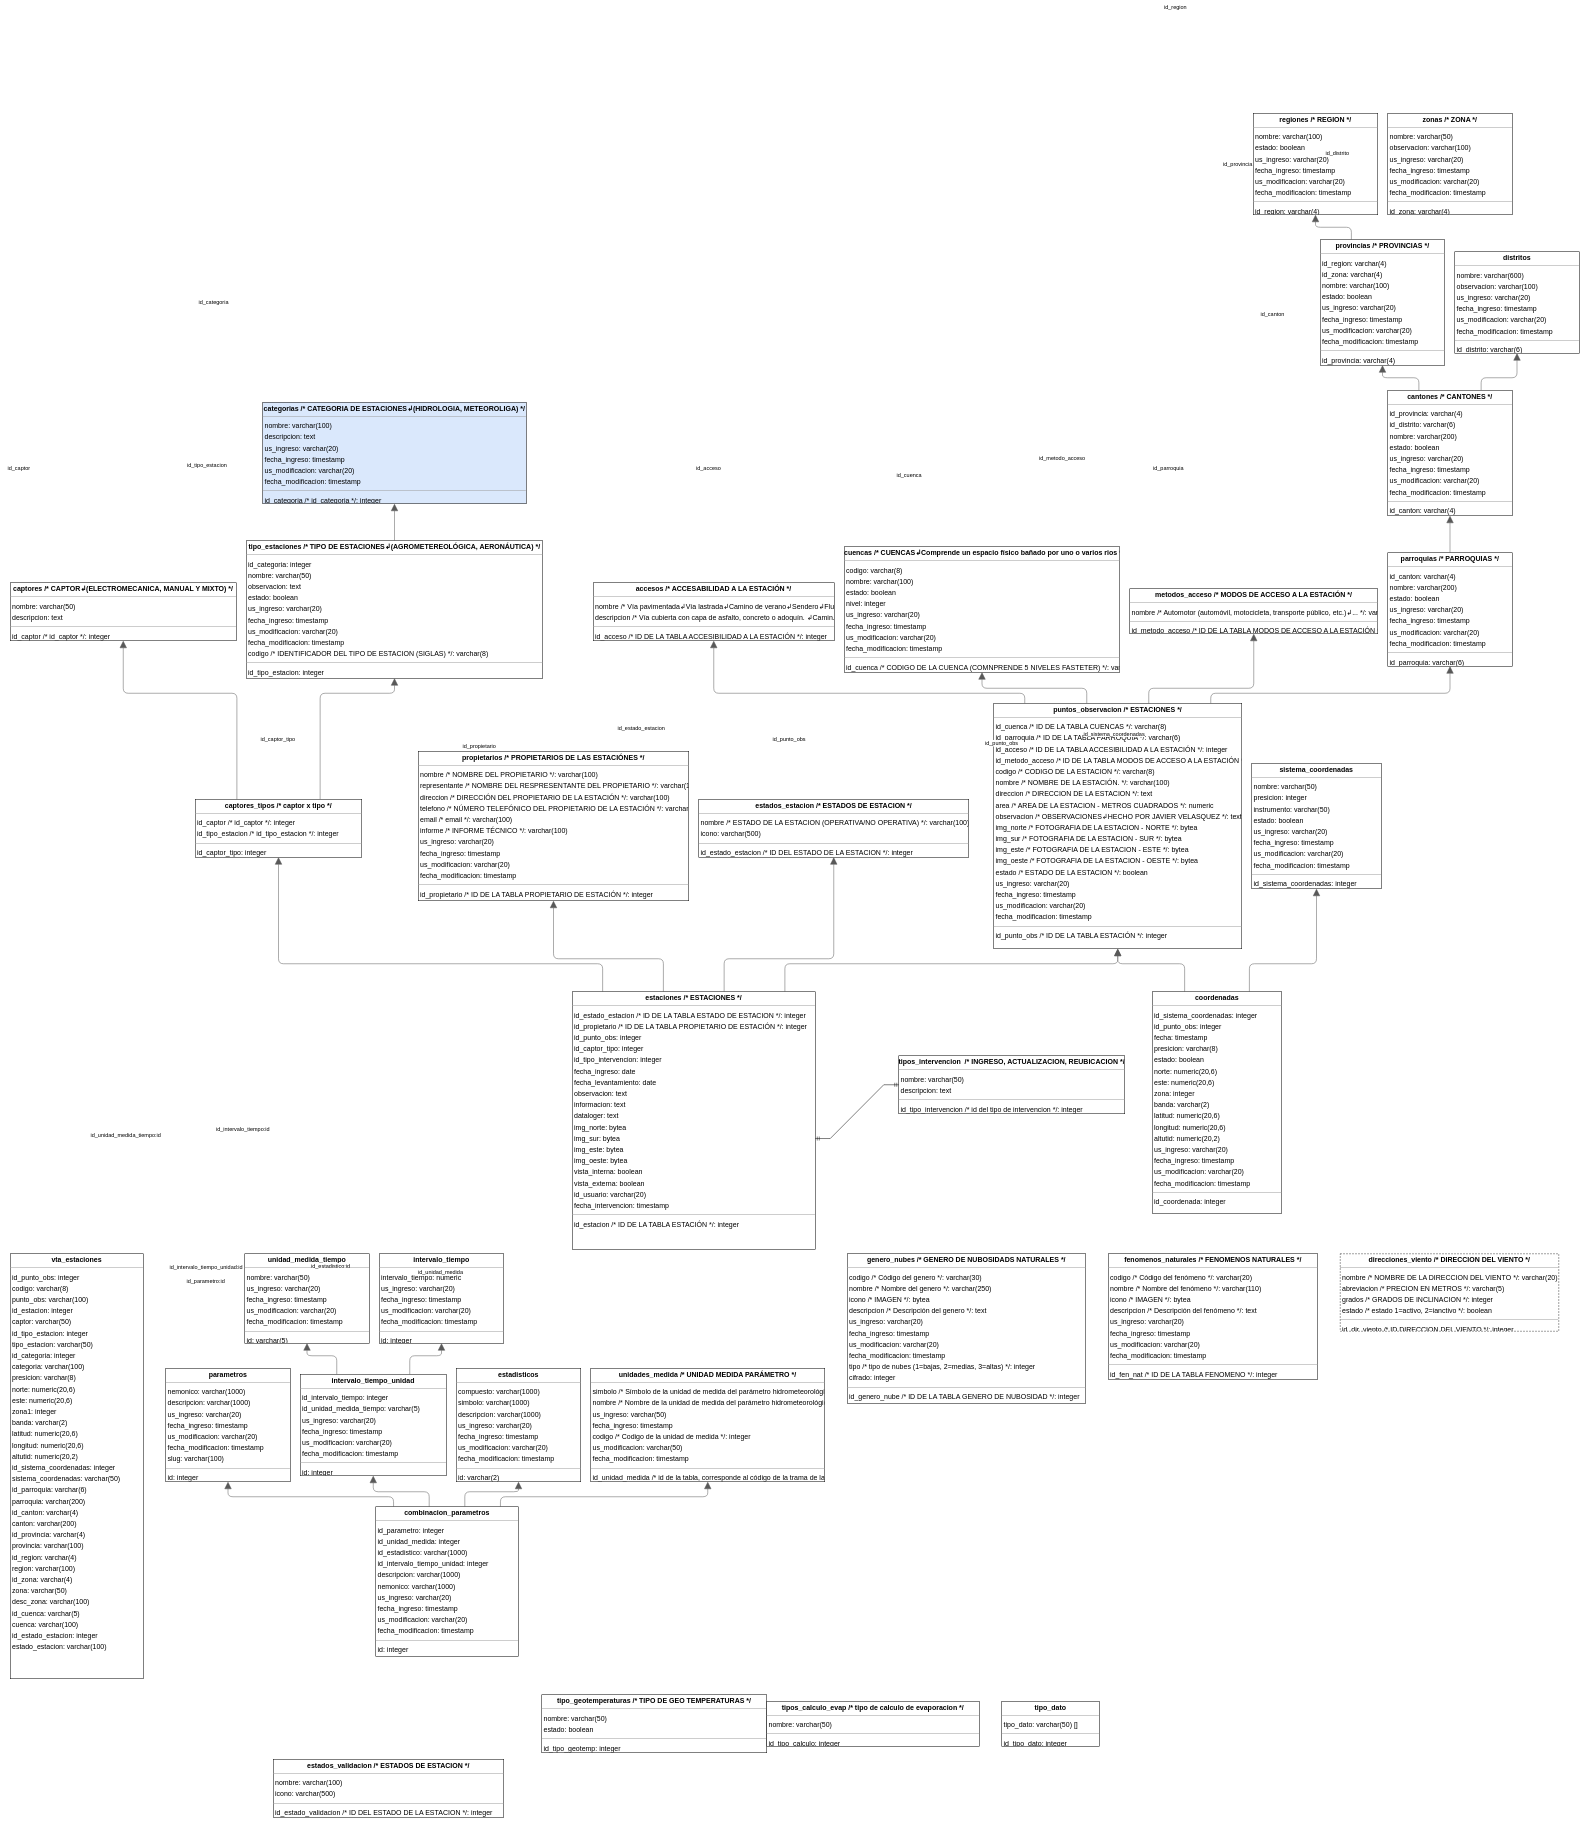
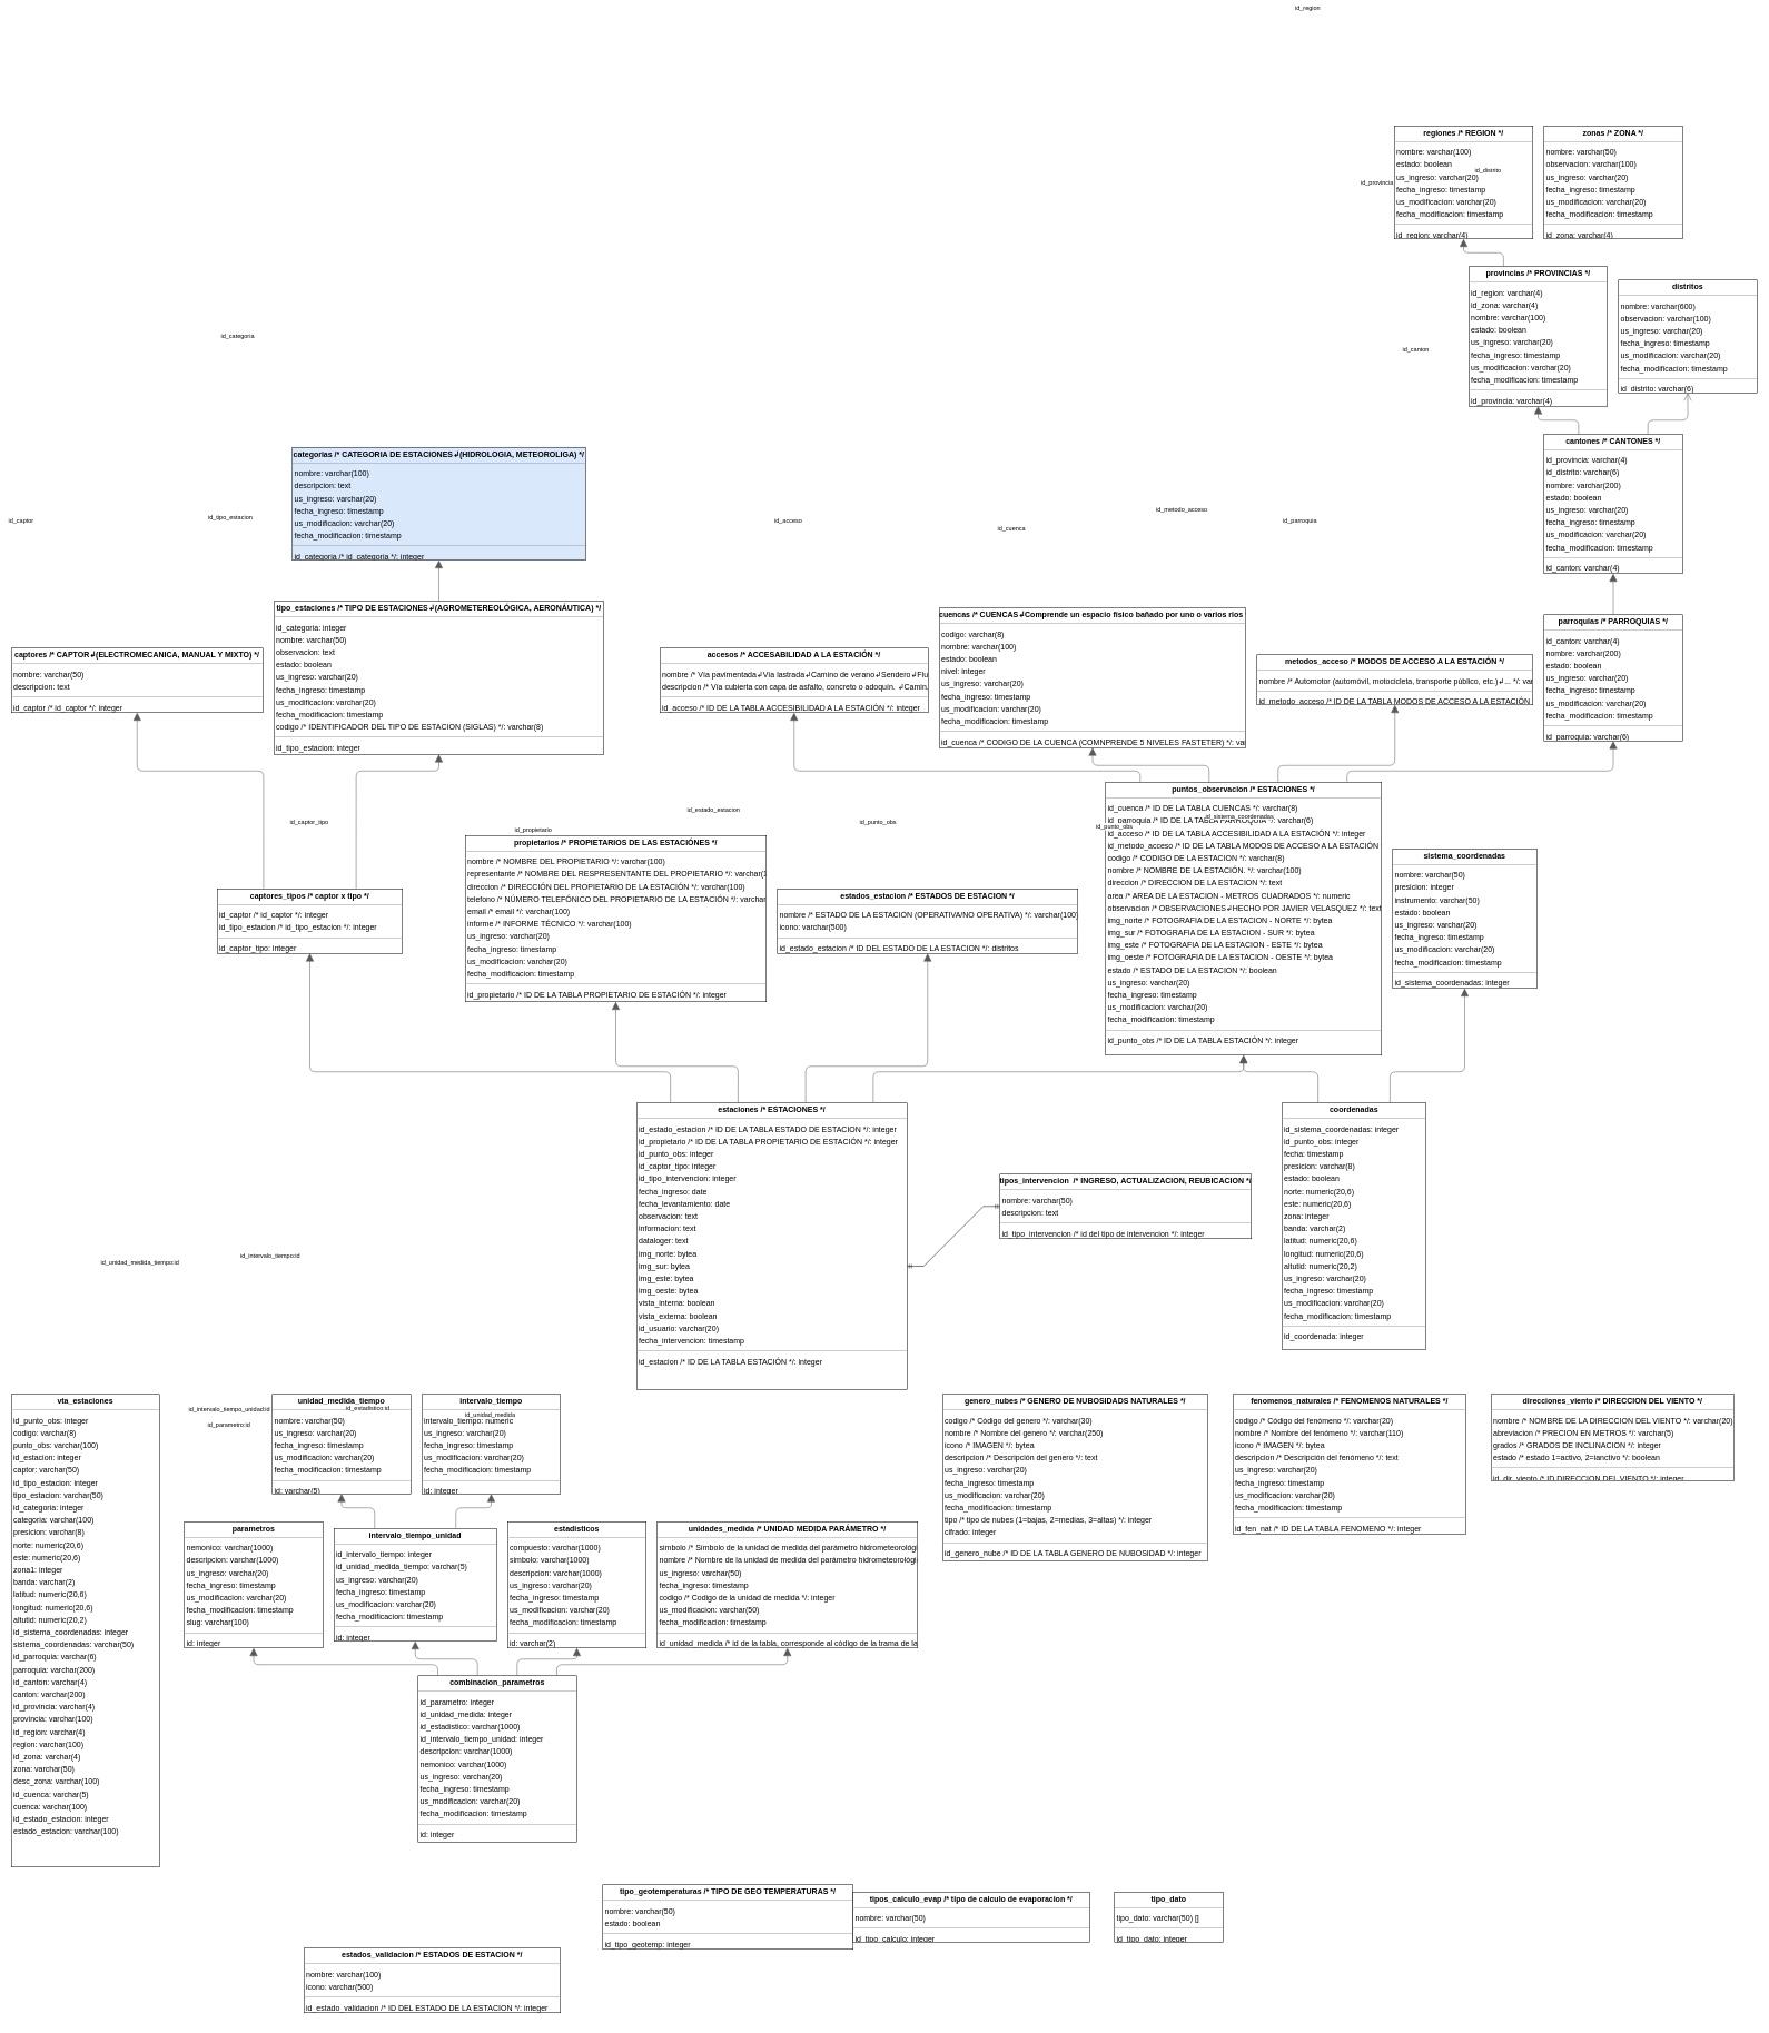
- <mxCell id="36" value="" style="html=1;rounded=1;edgeStyle=orthogonalEdgeStyle;dashed=0;startArrow=none;endArrow=block;endSize=12;strokeColor=#595959;exitX=0.750;exitY=0.000;exitDx=0;exitDy=0;entryX=0.500;entryY=1.000;entryDx=0;entryDy=0;" parent="1" source="3" target="11" edge="1"><mxGeometry width="50" height="50" relative="1" as="geometry"><Array as="points"><mxPoint x="2961" y="549" /><mxPoint x="3034" y="549" /></Array></mxGeometry></mxCell>
+ <mxCell id="36" value="" style="html=1;rounded=1;edgeStyle=orthogonalEdgeStyle;dashed=0;startArrow=none;endArrow=open;endSize=12;strokeColor=#595959;exitX=0.750;exitY=0.000;exitDx=0;exitDy=0;entryX=0.500;entryY=1.000;entryDx=0;entryDy=0;" parent="1" source="3" target="11" edge="1"><mxGeometry width="50" height="50" relative="1" as="geometry"><Array as="points"><mxPoint x="2961" y="549" /><mxPoint x="3034" y="549" /></Array></mxGeometry></mxCell>
- <mxCell id="14" value="&lt;p style=&quot;margin:0px;margin-top:4px;text-align:center;&quot;&gt;&lt;b&gt;estados_estacion  /* ESTADOS DE ESTACION */&lt;/b&gt;&lt;/p&gt;&lt;hr size=&quot;1&quot;/&gt;&lt;p style=&quot;margin:0 0 0 4px;line-height:1.6;&quot;&gt; nombre  /* ESTADO DE LA ESTACION (OPERATIVA/NO OPERATIVA) */: varchar(100)&lt;br/&gt; icono: varchar(500)&lt;/p&gt;&lt;hr size=&quot;1&quot;/&gt;&lt;p style=&quot;margin:0 0 0 4px;line-height:1.6;&quot;&gt; id_estado_estacion  /* ID DEL ESTADO DE LA ESTACION */: integer&lt;/p&gt;" style="verticalAlign=top;align=left;overflow=fill;fontSize=14;fontFamily=Helvetica;html=1;rounded=0;shadow=0;comic=0;labelBackgroundColor=none;strokeWidth=1;" parent="1" vertex="1"><mxGeometry x="1397" y="1392" width="540" height="116" as="geometry" /></mxCell>
+ <mxCell id="14" value="&lt;p style=&quot;margin:0px;margin-top:4px;text-align:center;&quot;&gt;&lt;b&gt;estados_estacion  /* ESTADOS DE ESTACION */&lt;/b&gt;&lt;/p&gt;&lt;hr size=&quot;1&quot;/&gt;&lt;p style=&quot;margin:0 0 0 4px;line-height:1.6;&quot;&gt; nombre  /* ESTADO DE LA ESTACION (OPERATIVA/NO OPERATIVA) */: varchar(100)&lt;br/&gt; icono: varchar(500)&lt;/p&gt;&lt;hr size=&quot;1&quot;/&gt;&lt;p style=&quot;margin:0 0 0 4px;line-height:1.6;&quot;&gt; id_estado_estacion  /* ID DEL ESTADO DE LA ESTACION */: distritos&lt;/p&gt;" style="verticalAlign=top;align=left;overflow=fill;fontSize=14;fontFamily=Helvetica;html=1;rounded=0;shadow=0;comic=0;labelBackgroundColor=none;strokeWidth=1;" parent="1" vertex="1"><mxGeometry x="1397" y="1392" width="540" height="116" as="geometry" /></mxCell>
- <mxCell id="10" value="&lt;p style=&quot;margin:0px;margin-top:4px;text-align:center;&quot;&gt;&lt;b&gt;direcciones_viento  /* DIRECCION DEL VIENTO */&lt;/b&gt;&lt;/p&gt;&lt;hr size=&quot;1&quot;/&gt;&lt;p style=&quot;margin:0 0 0 4px;line-height:1.6;&quot;&gt; nombre  /* NOMBRE DE LA DIRECCION DEL VIENTO */: varchar(20)&lt;br/&gt; abreviacion  /* PRECION EN METROS */: varchar(5)&lt;br/&gt; grados  /* GRADOS DE INCLINACION */: integer&lt;br/&gt; estado  /* estado 1=activo, 2=ianctivo */: boolean&lt;/p&gt;&lt;hr size=&quot;1&quot;/&gt;&lt;p style=&quot;margin:0 0 0 4px;line-height:1.6;&quot;&gt; id_dir_viento  /* ID DIRECCION DEL VIENTO */: integer&lt;/p&gt;" style="verticalAlign=top;align=left;overflow=fill;fontSize=14;fontFamily=Helvetica;html=1;rounded=0;shadow=0;comic=0;labelBackgroundColor=none;strokeWidth=1;dashed=1;" parent="1" vertex="1"><mxGeometry x="2680" y="2301" width="437" height="155" as="geometry" /></mxCell>
+ <mxCell id="10" value="&lt;p style=&quot;margin:0px;margin-top:4px;text-align:center;&quot;&gt;&lt;b&gt;direcciones_viento  /* DIRECCION DEL VIENTO */&lt;/b&gt;&lt;/p&gt;&lt;hr size=&quot;1&quot;/&gt;&lt;p style=&quot;margin:0 0 0 4px;line-height:1.6;&quot;&gt; nombre  /* NOMBRE DE LA DIRECCION DEL VIENTO */: varchar(20)&lt;br/&gt; abreviacion  /* PRECION EN METROS */: varchar(5)&lt;br/&gt; grados  /* GRADOS DE INCLINACION */: integer&lt;br/&gt; estado  /* estado 1=activo, 2=ianctivo */: boolean&lt;/p&gt;&lt;hr size=&quot;1&quot;/&gt;&lt;p style=&quot;margin:0 0 0 4px;line-height:1.6;&quot;&gt; id_dir_viento  /* ID DIRECCION DEL VIENTO */: integer&lt;/p&gt;" style="verticalAlign=top;align=left;overflow=fill;fontSize=14;fontFamily=Helvetica;html=1;rounded=0;shadow=0;comic=0;labelBackgroundColor=none;strokeWidth=1;" parent="1" vertex="1"><mxGeometry x="2680" y="2301" width="437" height="155" as="geometry" /></mxCell>
- <mxCell id="15" value="&lt;p style=&quot;margin:0px;margin-top:4px;text-align:center;&quot;&gt;&lt;b&gt;estados_validacion  /* ESTADOS DE ESTACION */&lt;/b&gt;&lt;/p&gt;&lt;hr size=&quot;1&quot;/&gt;&lt;p style=&quot;margin:0 0 0 4px;line-height:1.6;&quot;&gt; nombre: varchar(100)&lt;br/&gt; icono: varchar(500)&lt;/p&gt;&lt;hr size=&quot;1&quot;/&gt;&lt;p style=&quot;margin:0 0 0 4px;line-height:1.6;&quot;&gt; id_estado_validacion  /* ID DEL ESTADO DE LA ESTACION */: integer&lt;/p&gt;" style="verticalAlign=top;align=left;overflow=fill;fontSize=14;fontFamily=Helvetica;html=1;rounded=0;shadow=0;comic=0;labelBackgroundColor=none;strokeWidth=1;" parent="1" vertex="1"><mxGeometry x="546" y="3312" width="461" height="116" as="geometry" /></mxCell>
+ <mxCell id="15" value="&lt;p style=&quot;margin:0px;margin-top:4px;text-align:center;&quot;&gt;&lt;b&gt;estados_validacion  /* ESTADOS DE ESTACION */&lt;/b&gt;&lt;/p&gt;&lt;hr size=&quot;1&quot;/&gt;&lt;p style=&quot;margin:0 0 0 4px;line-height:1.6;&quot;&gt; nombre: varchar(100)&lt;br/&gt; icono: varchar(500)&lt;/p&gt;&lt;hr size=&quot;1&quot;/&gt;&lt;p style=&quot;margin:0 0 0 4px;line-height:1.6;&quot;&gt; id_estado_validacion  /* ID DEL ESTADO DE LA ESTACION */: integer&lt;/p&gt;" style="verticalAlign=top;align=left;overflow=fill;fontSize=14;fontFamily=Helvetica;html=1;rounded=0;shadow=0;comic=0;labelBackgroundColor=none;strokeWidth=1;" parent="1" vertex="1"><mxGeometry x="546" y="3297" width="461" height="116" as="geometry" /></mxCell>
